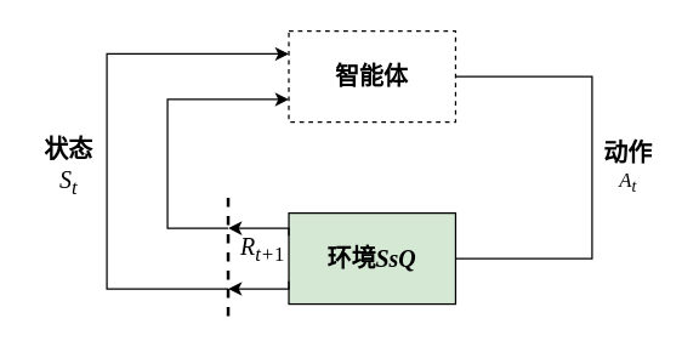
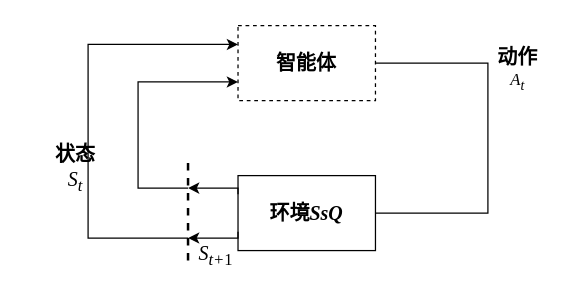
- <mxCell id="8" value="&lt;font style=&quot;font-size: 16px;&quot;&gt;&lt;b&gt;状态&lt;/b&gt;&lt;br&gt;&lt;font face=&quot;Times New Roman&quot;&gt;&lt;i&gt;S&lt;sub&gt;t&lt;/sub&gt;&lt;/i&gt;&lt;/font&gt;&lt;br&gt;&lt;/font&gt;" style="text;html=1;strokeColor=none;fillColor=none;align=center;verticalAlign=middle;whiteSpace=wrap;rounded=0;fontFamily=宋体;" parent="1" vertex="1"><mxGeometry x="20" y="90" width="50" height="40" as="geometry" /></mxCell>
+ <mxCell id="8" value="&lt;font style=&quot;font-size: 16px;&quot;&gt;&lt;b&gt;状态&lt;/b&gt;&lt;br&gt;&lt;font face=&quot;Times New Roman&quot;&gt;&lt;i&gt;S&lt;sub&gt;t&lt;/sub&gt;&lt;/i&gt;&lt;/font&gt;&lt;br&gt;&lt;/font&gt;" style="text;html=1;strokeColor=none;fillColor=none;align=center;verticalAlign=middle;whiteSpace=wrap;rounded=0;fontFamily=宋体;" parent="1" vertex="1"><mxGeometry x="35" y="115" width="50" height="40" as="geometry" /></mxCell>
- <mxCell id="9" value="&lt;font style=&quot;&quot;&gt;&lt;span style=&quot;font-size: 16px;&quot;&gt;&lt;b&gt;动作&lt;/b&gt;&lt;/span&gt;&lt;br&gt;&lt;span style=&quot;font-size: 13.333px;&quot;&gt;&lt;font face=&quot;Times New Roman&quot;&gt;&lt;i&gt;A&lt;sub&gt;t&lt;/sub&gt;&lt;/i&gt;&lt;/font&gt;&lt;/span&gt;&lt;br&gt;&lt;/font&gt;" style="text;html=1;strokeColor=none;fillColor=none;align=center;verticalAlign=middle;whiteSpace=wrap;rounded=0;fontFamily=宋体;" parent="1" vertex="1"><mxGeometry x="389" y="90" width="50" height="40" as="geometry" /></mxCell>
+ <mxCell id="9" value="&lt;font style=&quot;&quot;&gt;&lt;span style=&quot;font-size: 16px;&quot;&gt;&lt;b&gt;动作&lt;/b&gt;&lt;/span&gt;&lt;br&gt;&lt;span style=&quot;font-size: 13.333px;&quot;&gt;&lt;font face=&quot;Times New Roman&quot;&gt;&lt;i&gt;A&lt;sub&gt;t&lt;/sub&gt;&lt;/i&gt;&lt;/font&gt;&lt;/span&gt;&lt;br&gt;&lt;/font&gt;" style="text;html=1;strokeColor=none;fillColor=none;align=center;verticalAlign=middle;whiteSpace=wrap;rounded=0;fontFamily=宋体;" parent="1" vertex="1"><mxGeometry x="389" y="35" width="50" height="40" as="geometry" /></mxCell>
- <mxCell id="12" value="&lt;font style=&quot;font-size: 16px;&quot; face=&quot;Times New Roman&quot;&gt;&lt;i&gt;R&lt;/i&gt;&lt;sub style=&quot;&quot;&gt;&lt;i&gt;t+&lt;/i&gt;1&lt;/sub&gt;&lt;/font&gt;" style="text;html=1;strokeColor=none;fillColor=none;align=center;verticalAlign=middle;whiteSpace=wrap;rounded=0;" parent="1" vertex="1"><mxGeometry x="157.5" y="154" width="30" height="20" as="geometry" /></mxCell>
- <mxCell id="4" value="&lt;font style=&quot;font-size: 16px;&quot;&gt;&lt;b&gt;环境&lt;i&gt;SsQ&lt;/i&gt;&lt;/b&gt;&lt;/font&gt;" style="rounded=1;whiteSpace=wrap;html=1;fontFamily=宋体;arcSize=0;fillColor=#d5e8d4;" parent="1" vertex="1"><mxGeometry x="190" y="140" width="110" height="60" as="geometry" /></mxCell>
+ <mxCell id="4" value="&lt;font style=&quot;font-size: 16px;&quot;&gt;&lt;b&gt;环境&lt;i&gt;SsQ&lt;/i&gt;&lt;/b&gt;&lt;/font&gt;" style="rounded=1;whiteSpace=wrap;html=1;fontFamily=宋体;arcSize=0;" parent="1" vertex="1"><mxGeometry x="190" y="140" width="110" height="60" as="geometry" /></mxCell>
+ <mxCell id="13" value="&lt;font style=&quot;font-size: 16px;&quot; face=&quot;Times New Roman&quot;&gt;&lt;i&gt;S&lt;/i&gt;&lt;sub style=&quot;&quot;&gt;&lt;i&gt;t+&lt;/i&gt;1&lt;/sub&gt;&lt;/font&gt;" style="text;html=1;strokeColor=none;fillColor=none;align=center;verticalAlign=middle;whiteSpace=wrap;rounded=0;" parent="1" vertex="1"><mxGeometry x="155" y="194" width="35" height="20" as="geometry" /></mxCell>
